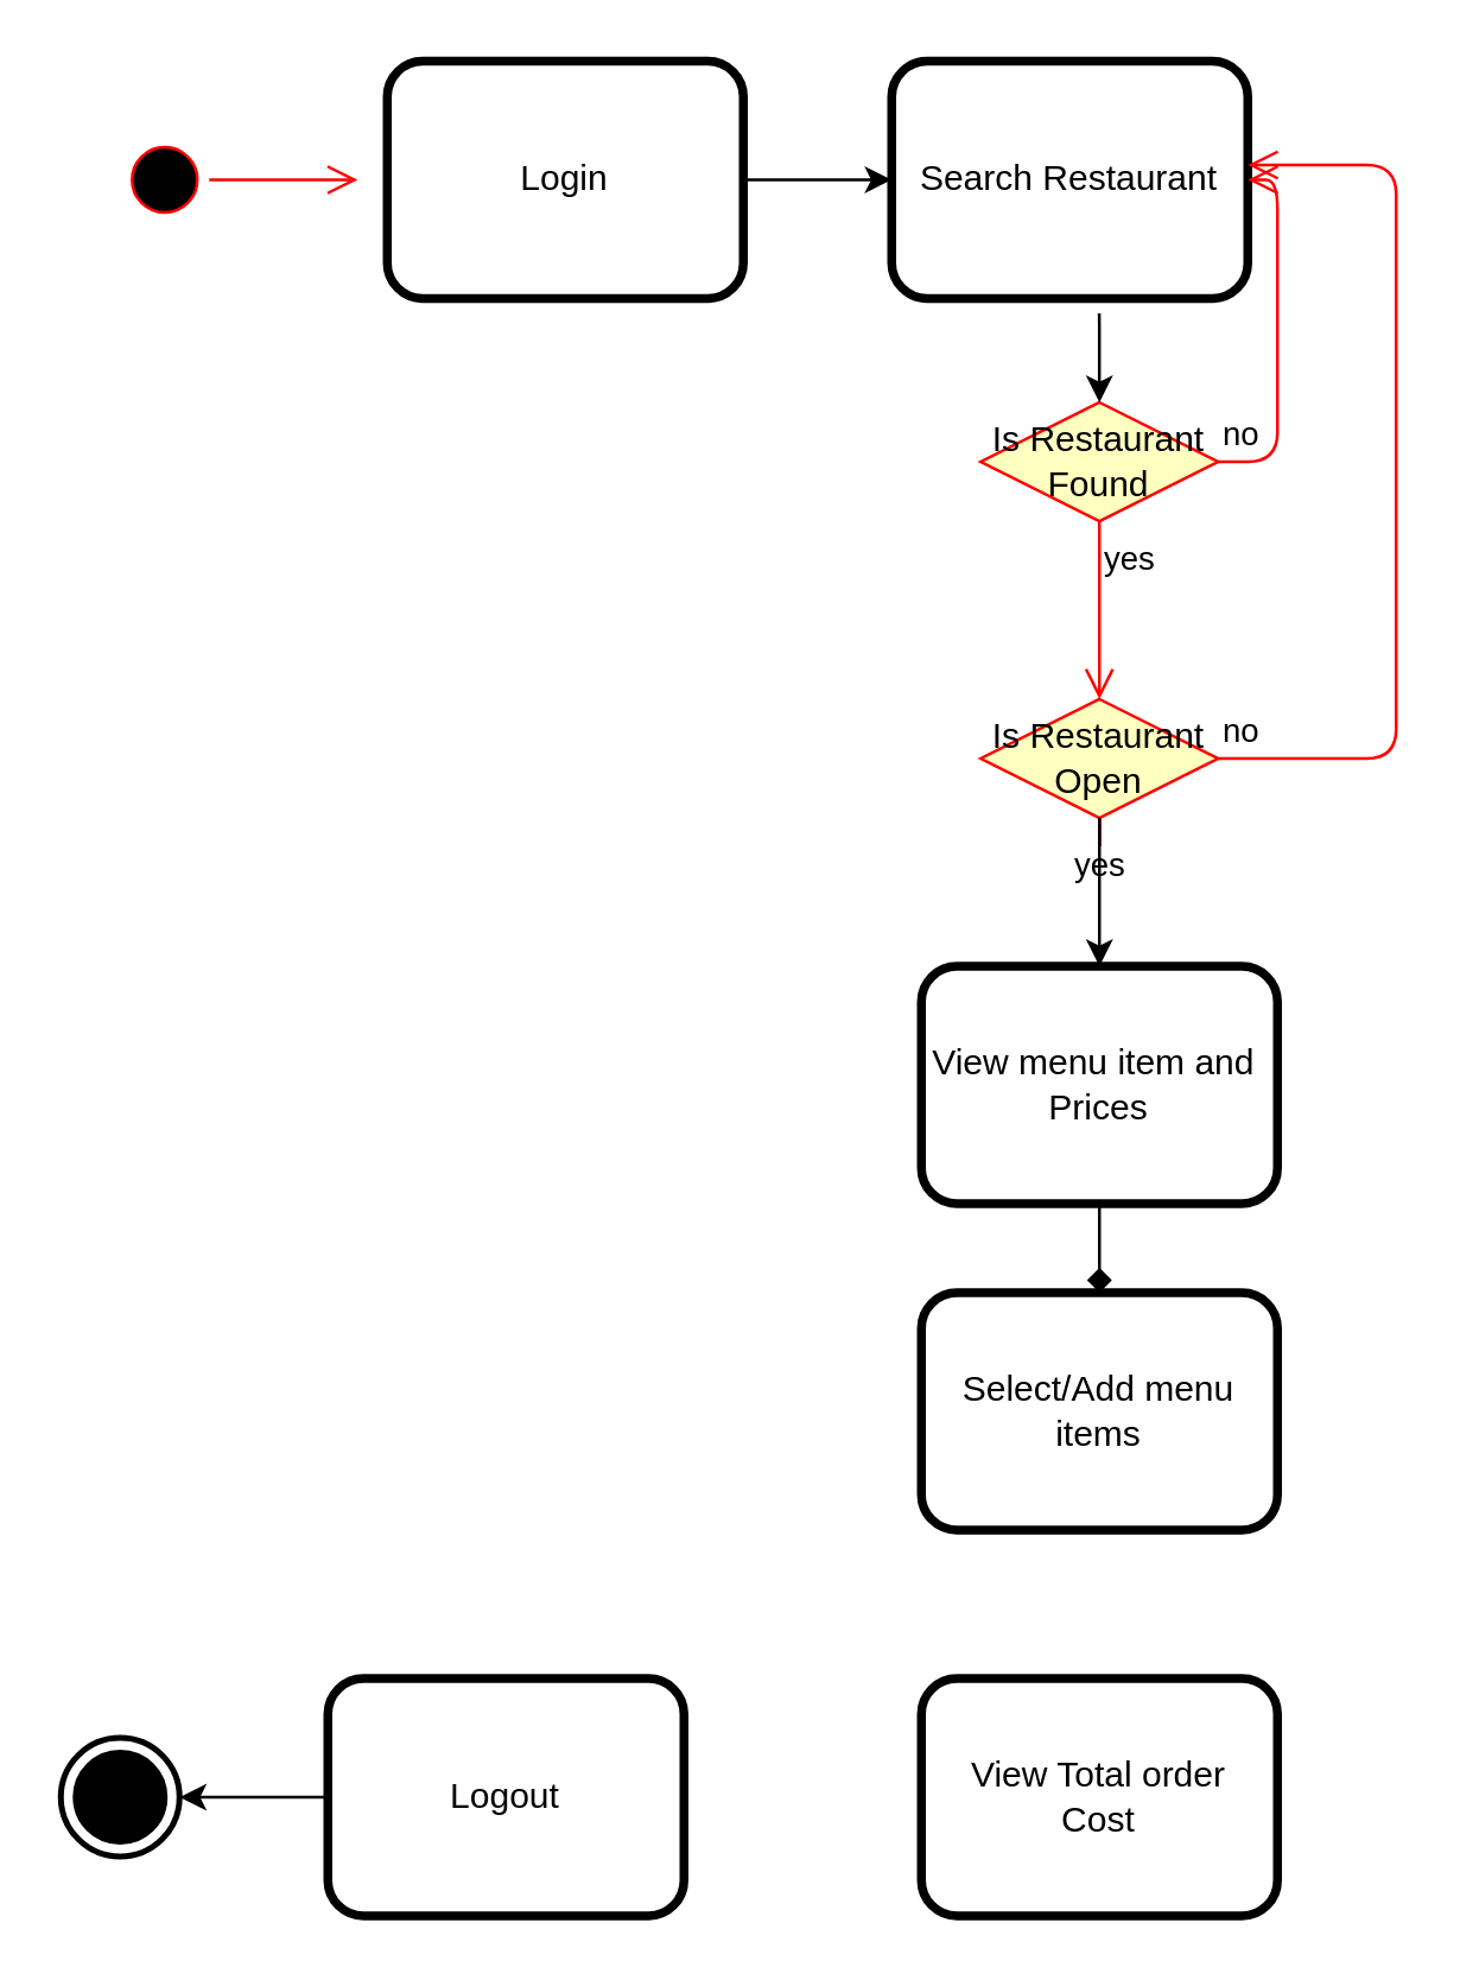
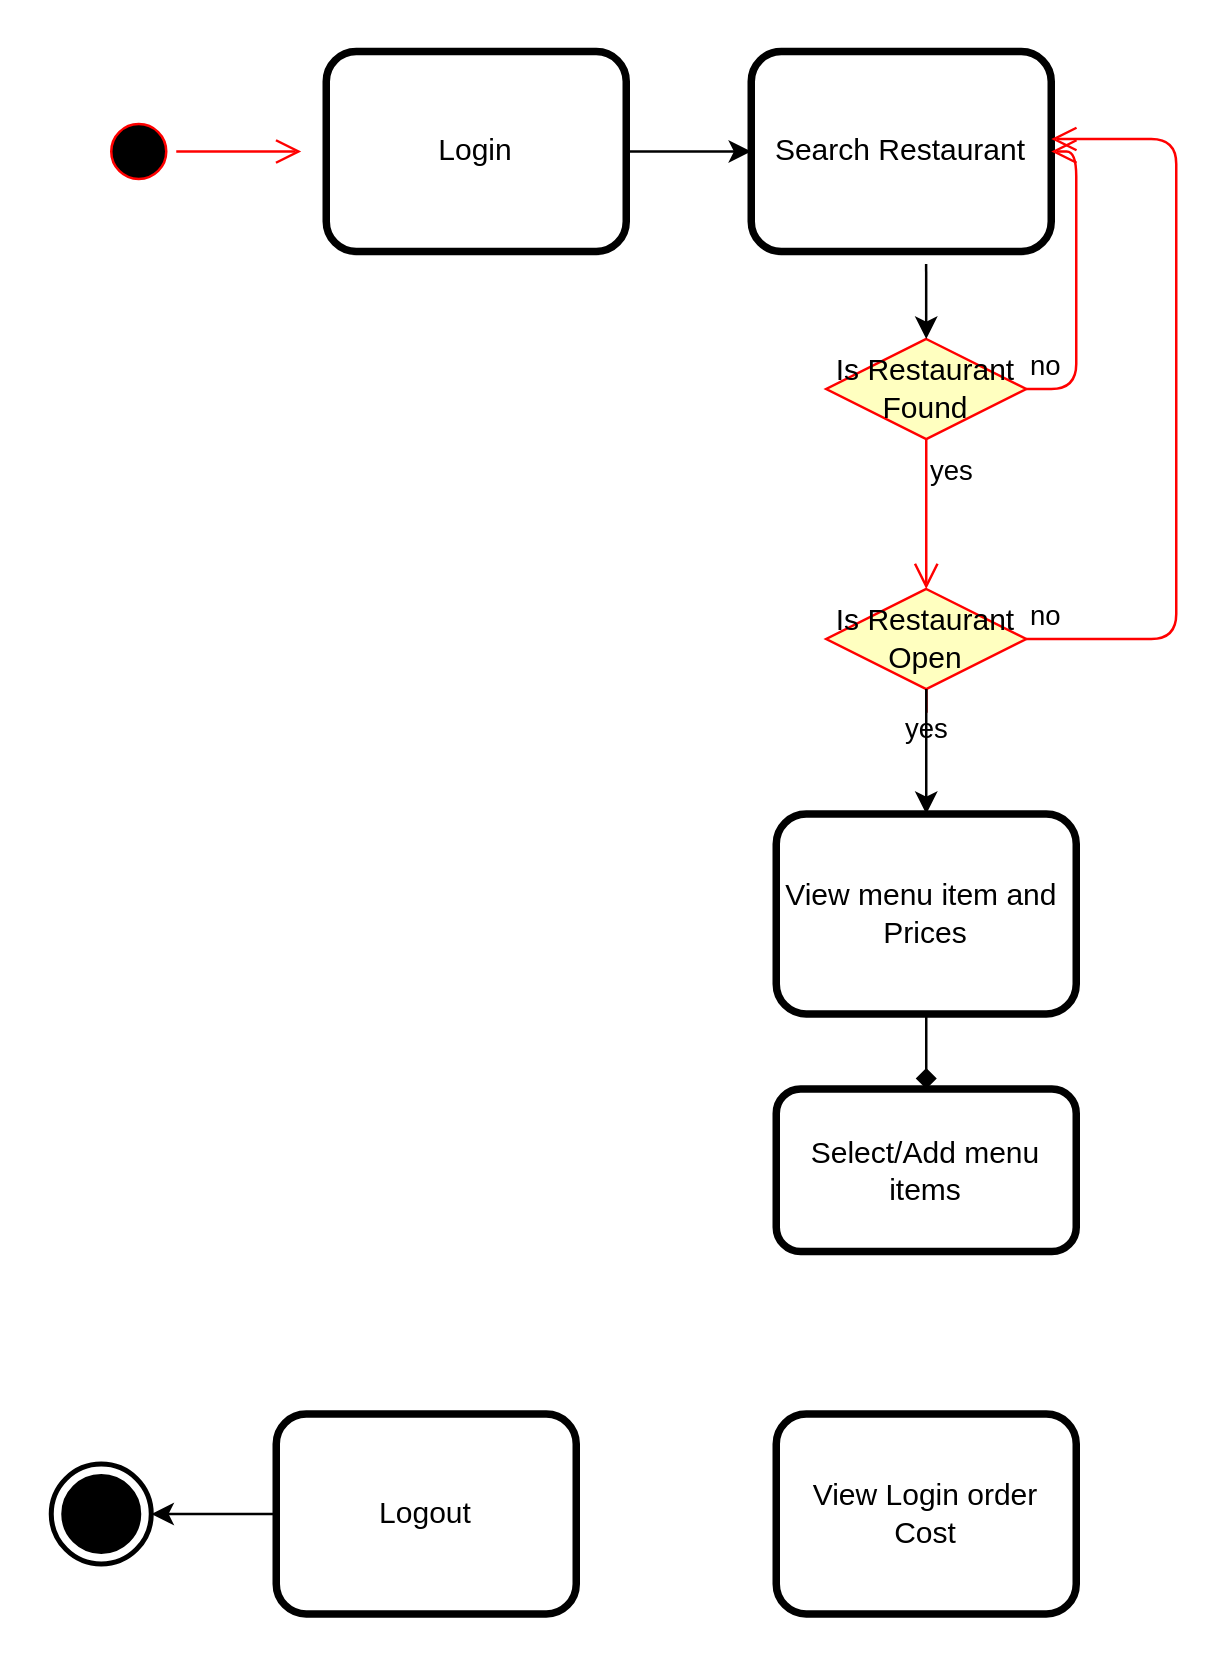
- <mxCell id="16" value="Select/Add menu items" style="shape=ext;rounded=1;html=1;whiteSpace=wrap;strokeWidth=3;" vertex="1" parent="1"><mxGeometry x="310" y="435" width="120" height="80" as="geometry" /></mxCell>
+ <mxCell id="16" value="Select/Add menu items" style="shape=ext;rounded=1;html=1;whiteSpace=wrap;strokeWidth=3;" vertex="1" parent="1"><mxGeometry x="310" y="435" width="120" height="65" as="geometry" /></mxCell>
- <mxCell id="17" value="View Total order&lt;br&gt;Cost" style="shape=ext;rounded=1;html=1;whiteSpace=wrap;strokeWidth=3;" vertex="1" parent="1"><mxGeometry x="310" y="565" width="120" height="80" as="geometry" /></mxCell>
+ <mxCell id="17" value="View Login order&lt;br&gt;Cost" style="shape=ext;rounded=1;html=1;whiteSpace=wrap;strokeWidth=3;" vertex="1" parent="1"><mxGeometry x="310" y="565" width="120" height="80" as="geometry" /></mxCell>
